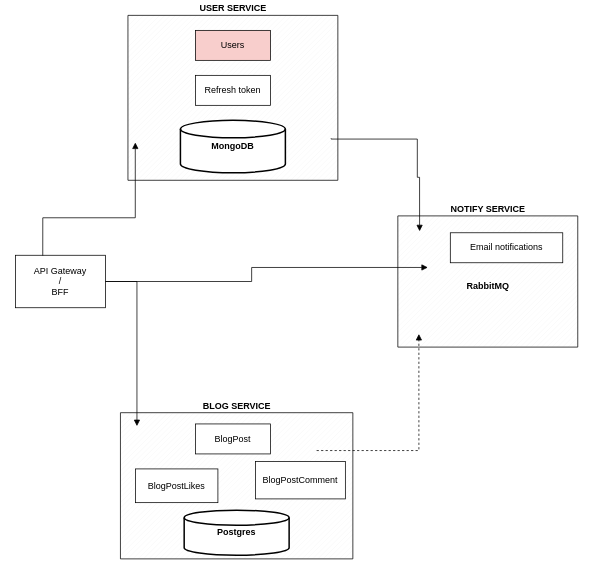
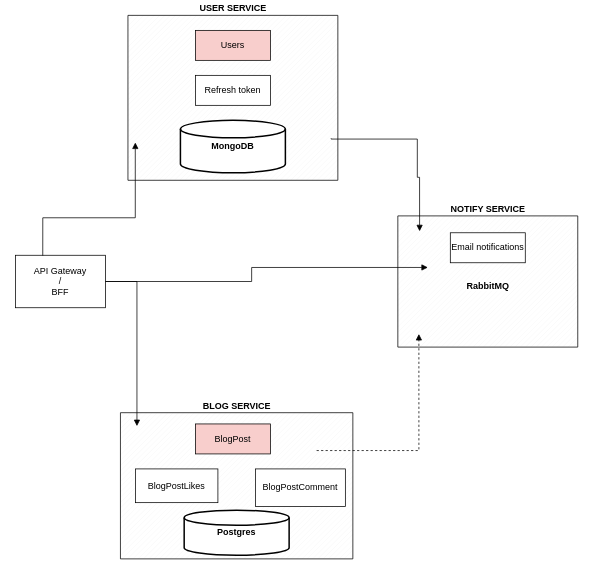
- <mxCell id="14" value="Email notifications" style="whiteSpace=wrap;html=1;align=center;" parent="1" vertex="1"><mxGeometry x="600" y="310" width="150" height="40" as="geometry" /></mxCell>
+ <mxCell id="14" value="Email notifications" style="whiteSpace=wrap;html=1;align=center;" parent="1" vertex="1"><mxGeometry x="600" y="310" width="100" height="40" as="geometry" /></mxCell>
- <mxCell id="8" value="BlogPost" style="whiteSpace=wrap;html=1;align=center;" parent="1" vertex="1"><mxGeometry x="260" y="565" width="100" height="40" as="geometry" /></mxCell>
+ <mxCell id="8" value="BlogPost" style="whiteSpace=wrap;html=1;align=center;fillColor=#f8cecc;" parent="1" vertex="1"><mxGeometry x="260" y="565" width="100" height="40" as="geometry" /></mxCell>
- <mxCell id="9" value="BlogPostComment" style="whiteSpace=wrap;html=1;align=center;" parent="1" vertex="1"><mxGeometry x="340" y="615" width="120" height="50" as="geometry" /></mxCell>
+ <mxCell id="9" value="BlogPostComment" style="whiteSpace=wrap;html=1;align=center;" parent="1" vertex="1"><mxGeometry x="340" y="625" width="120" height="50" as="geometry" /></mxCell>
